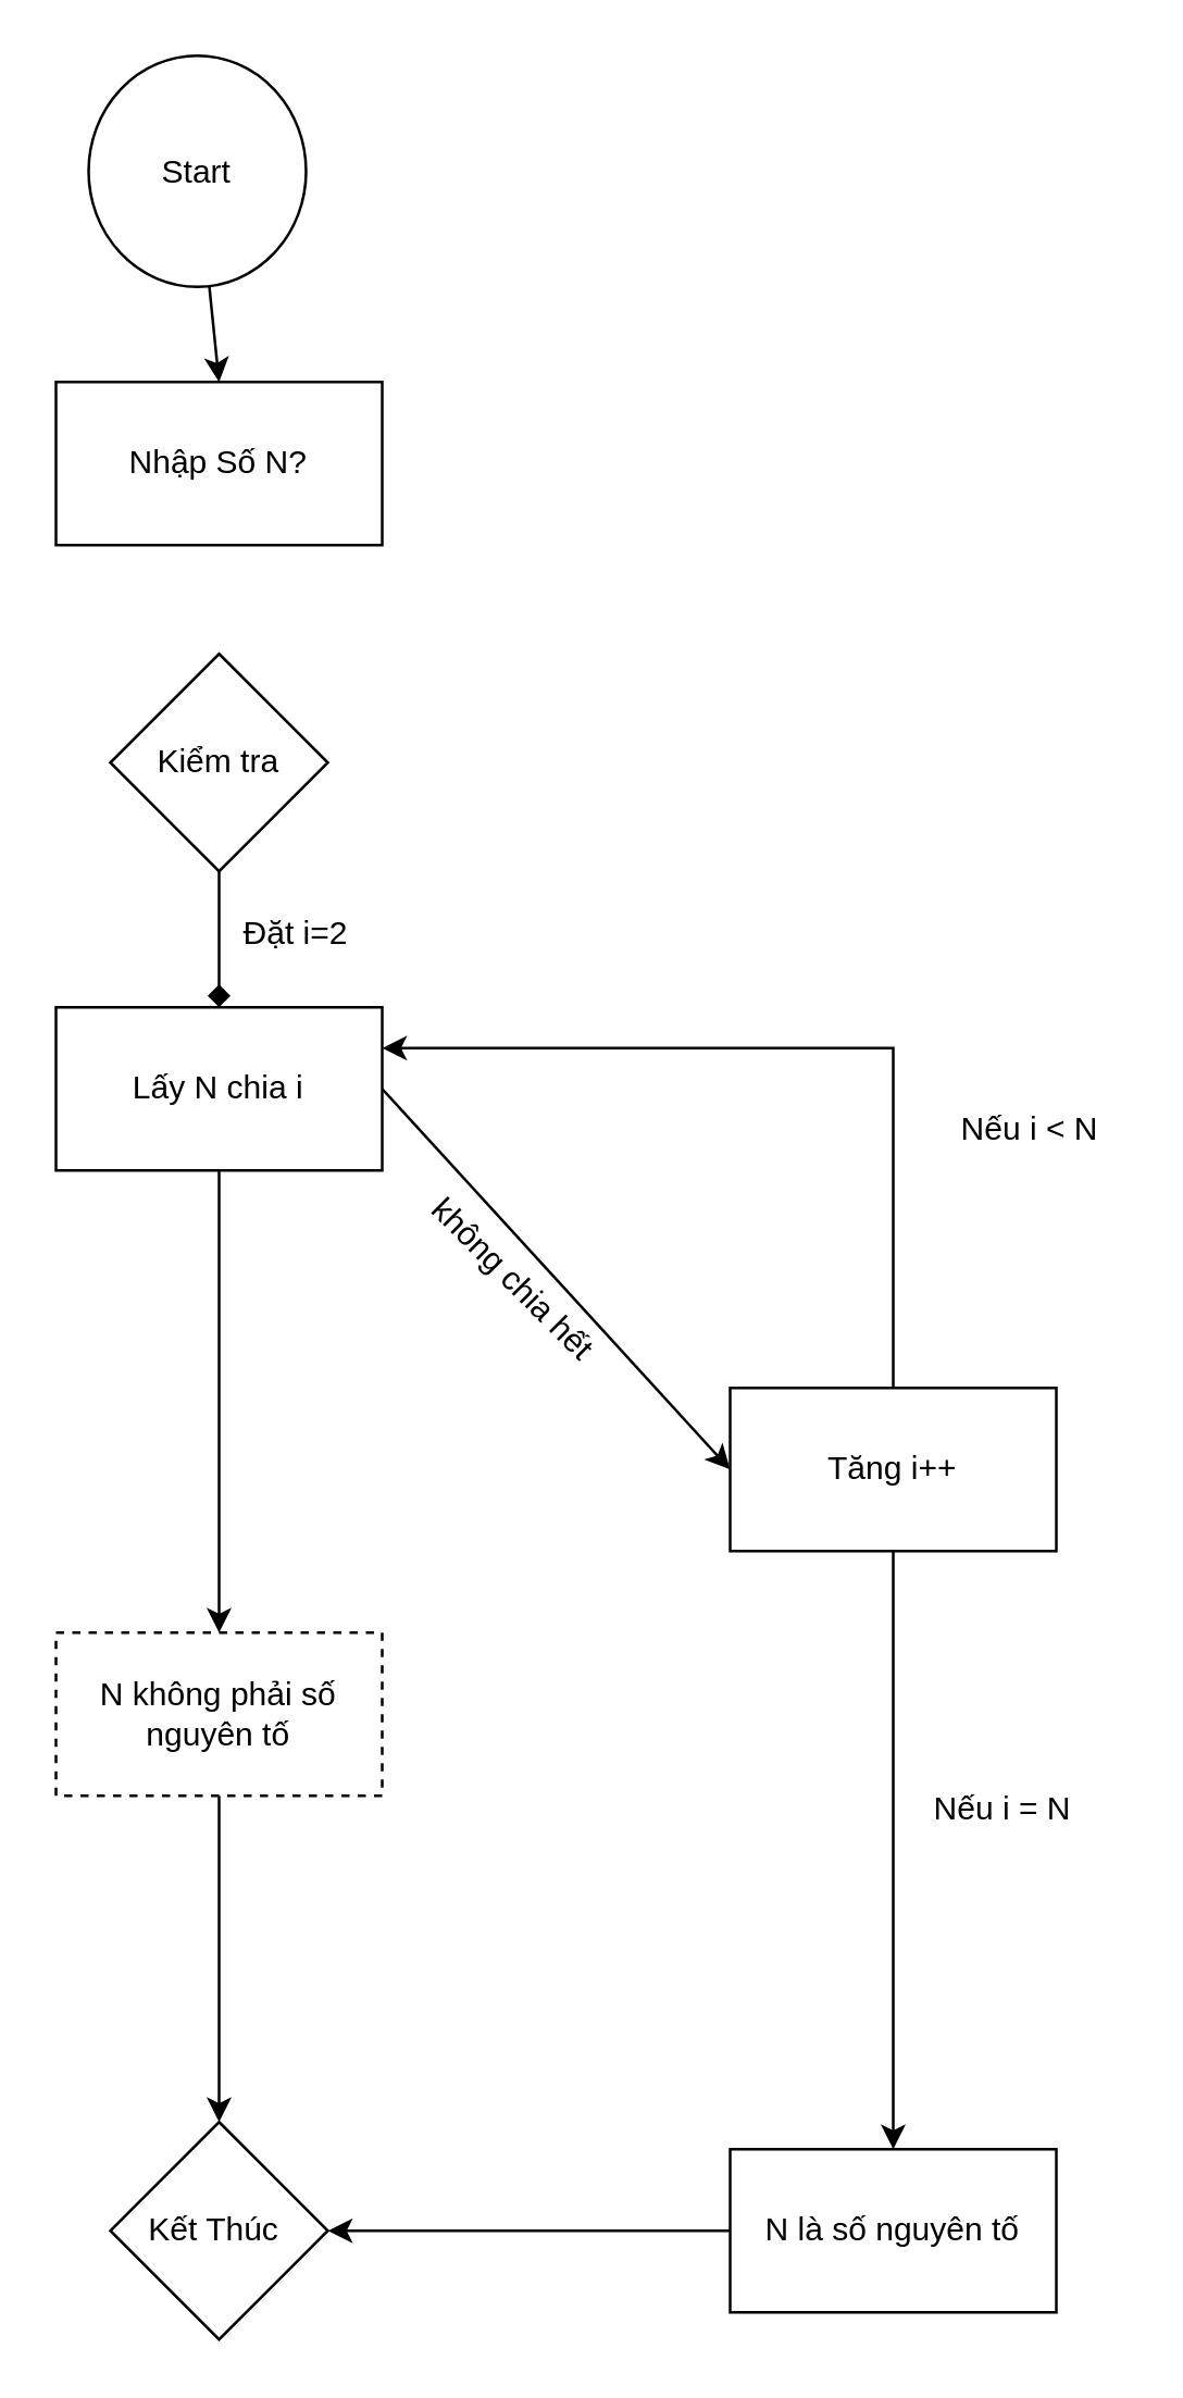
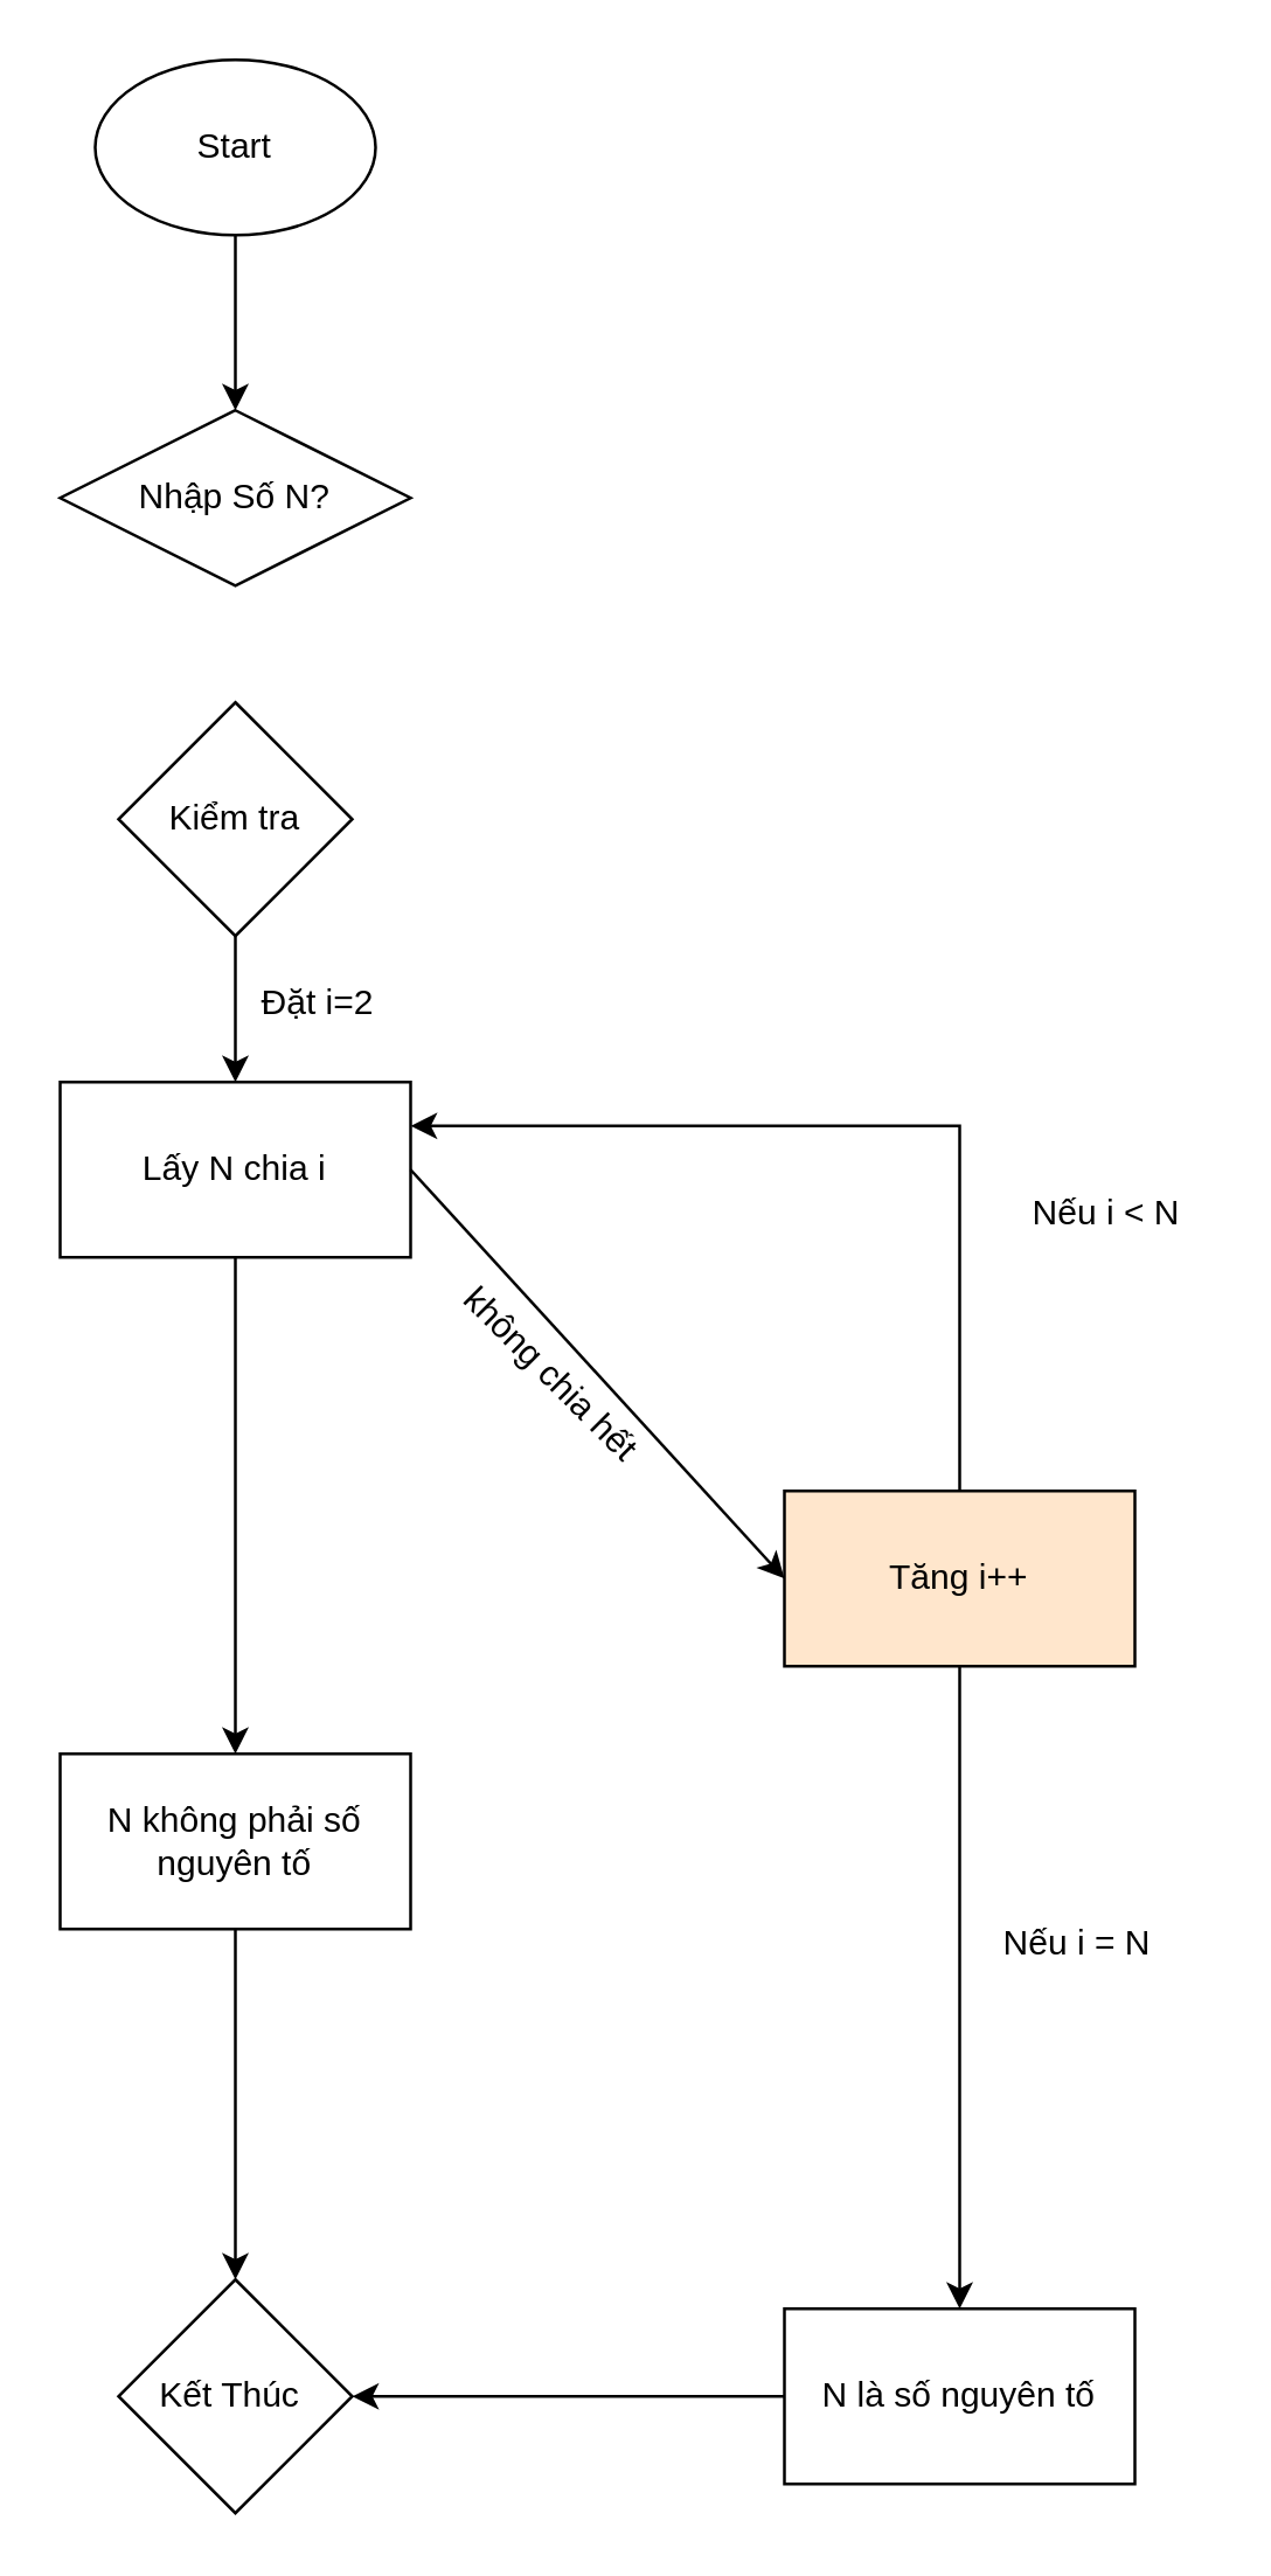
- <mxCell id="2" value="Start" style="ellipse;whiteSpace=wrap;html=1;strokeColor=default;" vertex="1" parent="1"><mxGeometry x="32" y="20" width="80" height="85" as="geometry" /></mxCell>
+ <mxCell id="2" value="Start" style="ellipse;whiteSpace=wrap;html=1;strokeColor=default;" vertex="1" parent="1"><mxGeometry x="32" y="20" width="96" height="60" as="geometry" /></mxCell>
- <mxCell id="4" value="Nhập Số N?" style="rounded=0;whiteSpace=wrap;html=1;" vertex="1" parent="1"><mxGeometry x="20" y="140" width="120" height="60" as="geometry" /></mxCell>
+ <mxCell id="4" value="Nhập Số N?" style="rhombus;whiteSpace=wrap;html=1;" vertex="1" parent="1"><mxGeometry x="20" y="140" width="120" height="60" as="geometry" /></mxCell>
- <mxCell id="8" value="" style="endArrow=diamond;html=1;rounded=0;entryX=0.5;entryY=0;entryDx=0;entryDy=0;exitX=0.5;exitY=1;exitDx=0;exitDy=0;" edge="1" parent="1" source="5" target="7"><mxGeometry width="50" height="50" relative="1" as="geometry"><mxPoint x="38" y="400" as="sourcePoint" /><mxPoint x="88" y="350" as="targetPoint" /></mxGeometry></mxCell>
+ <mxCell id="8" value="" style="endArrow=classic;html=1;rounded=0;entryX=0.5;entryY=0;entryDx=0;entryDy=0;exitX=0.5;exitY=1;exitDx=0;exitDy=0;" edge="1" parent="1" source="5" target="7"><mxGeometry width="50" height="50" relative="1" as="geometry"><mxPoint x="38" y="400" as="sourcePoint" /><mxPoint x="88" y="350" as="targetPoint" /></mxGeometry></mxCell>
- <mxCell id="13" value="Tăng i++" style="rounded=0;whiteSpace=wrap;html=1;" vertex="1" parent="1"><mxGeometry x="268" y="510" width="120" height="60" as="geometry" /></mxCell>
+ <mxCell id="13" value="Tăng i++" style="rounded=0;whiteSpace=wrap;html=1;fillColor=#ffe6cc;" vertex="1" parent="1"><mxGeometry x="268" y="510" width="120" height="60" as="geometry" /></mxCell>
- <mxCell id="18" value="N không phải số nguyên tố" style="rounded=0;whiteSpace=wrap;html=1;dashed=1;" vertex="1" parent="1"><mxGeometry x="20" y="600" width="120" height="60" as="geometry" /></mxCell>
+ <mxCell id="18" value="N không phải số nguyên tố" style="rounded=0;whiteSpace=wrap;html=1;" vertex="1" parent="1"><mxGeometry x="20" y="600" width="120" height="60" as="geometry" /></mxCell>
